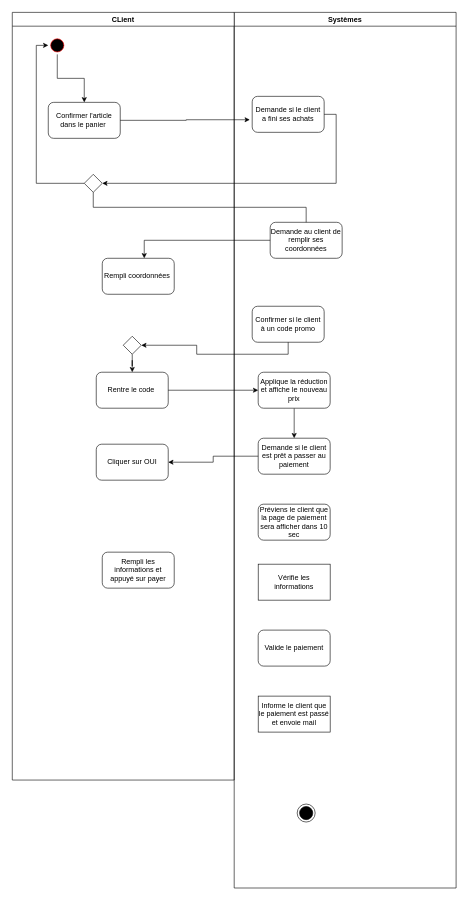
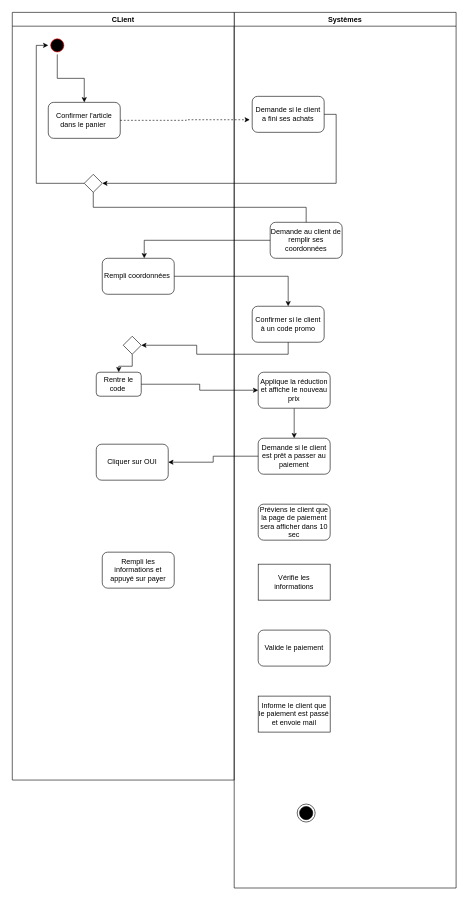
- <mxCell id="26" style="edgeStyle=orthogonalEdgeStyle;rounded=0;orthogonalLoop=1;jettySize=auto;html=1;exitX=1;exitY=0.5;exitDx=0;exitDy=0;entryX=-0.033;entryY=0.65;entryDx=0;entryDy=0;entryPerimeter=0;" edge="1" parent="1" source="17" target="3"><mxGeometry relative="1" as="geometry" /></mxCell>
+ <mxCell id="26" style="edgeStyle=orthogonalEdgeStyle;rounded=0;orthogonalLoop=1;jettySize=auto;html=1;exitX=1;exitY=0.5;exitDx=0;exitDy=0;entryX=-0.033;entryY=0.65;entryDx=0;entryDy=0;entryPerimeter=0;dashed=1;" edge="1" parent="1" source="17" target="3"><mxGeometry relative="1" as="geometry" /></mxCell>
+ <mxCell id="32" style="edgeStyle=orthogonalEdgeStyle;rounded=0;orthogonalLoop=1;jettySize=auto;html=1;" edge="1" parent="1" source="23" target="4"><mxGeometry relative="1" as="geometry" /></mxCell>
- <mxCell id="20" value="Rentre le code&amp;nbsp;" style="rounded=1;whiteSpace=wrap;html=1;" vertex="1" parent="14"><mxGeometry x="140" y="600" width="120" height="60" as="geometry" /></mxCell>
+ <mxCell id="20" value="Rentre le code&amp;nbsp;" style="rounded=1;whiteSpace=wrap;html=1;" vertex="1" parent="14"><mxGeometry x="140" y="600" width="75" height="40" as="geometry" /></mxCell>
